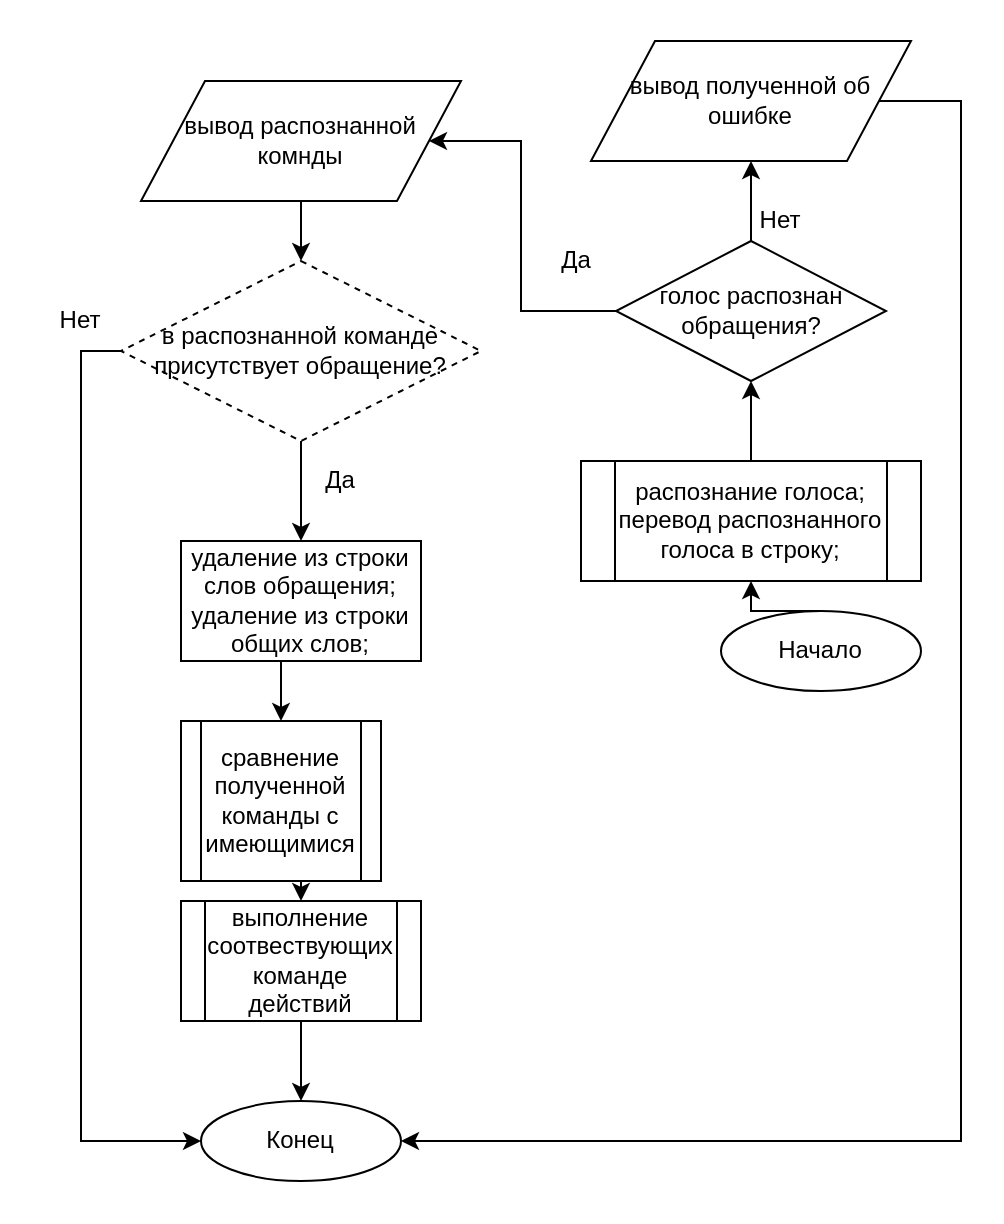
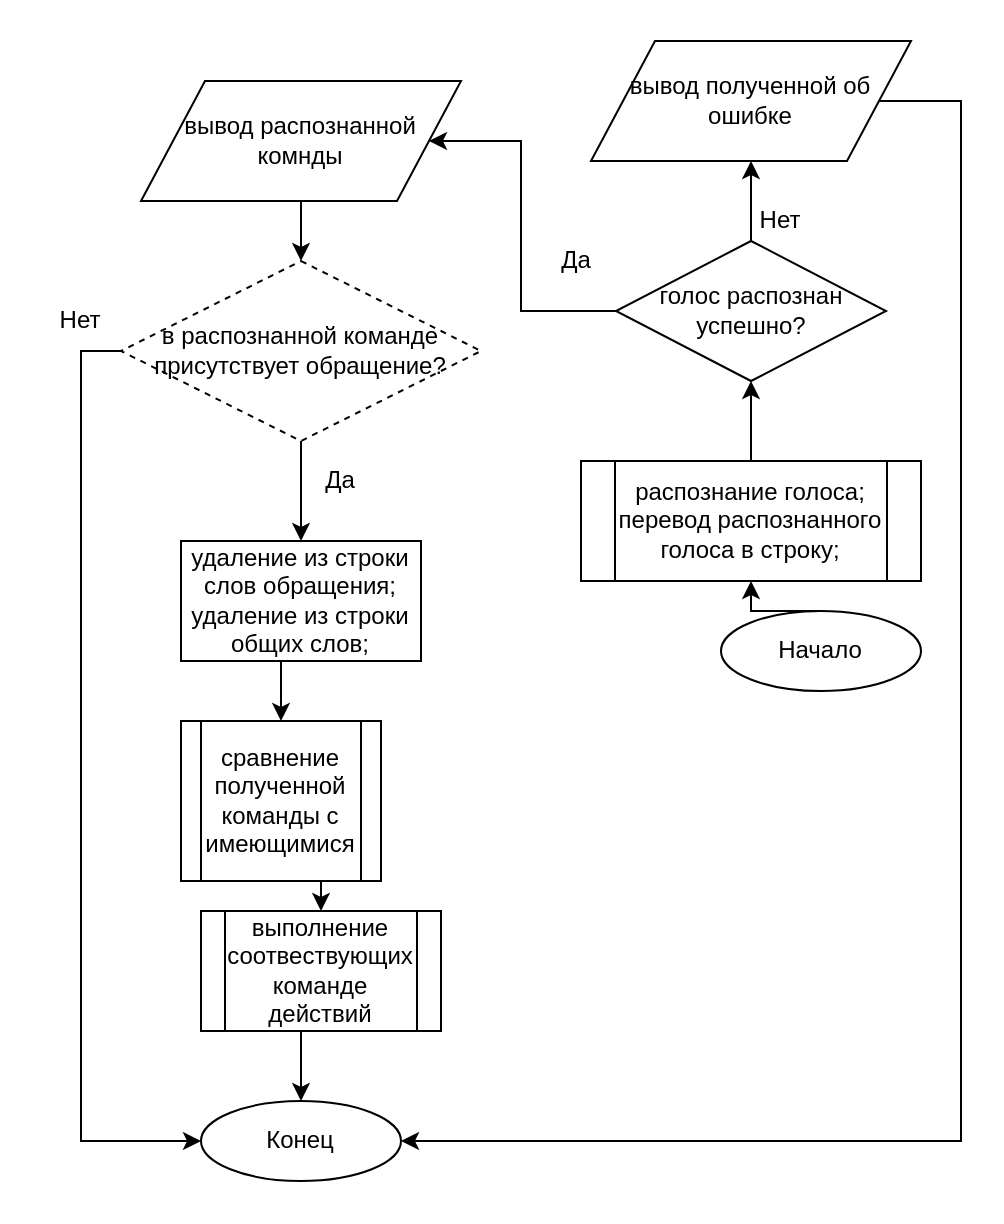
- <mxCell id="22" value="голос распознан обращения?" style="rhombus;whiteSpace=wrap;html=1;" parent="1" vertex="1"><mxGeometry x="307.5" y="120" width="135" height="70" as="geometry" /></mxCell>
+ <mxCell id="22" value="голос распознан успешно?" style="rhombus;whiteSpace=wrap;html=1;" parent="1" vertex="1"><mxGeometry x="307.5" y="120" width="135" height="70" as="geometry" /></mxCell>
- <mxCell id="18" value="выполнение соотвествующих команде действий" style="shape=process;whiteSpace=wrap;html=1;backgroundOutline=1;" parent="1" vertex="1"><mxGeometry x="90" y="450" width="120" height="60" as="geometry" /></mxCell>
+ <mxCell id="18" value="выполнение соотвествующих команде действий" style="shape=process;whiteSpace=wrap;html=1;backgroundOutline=1;" parent="1" vertex="1"><mxGeometry x="100" y="455" width="120" height="60" as="geometry" /></mxCell>
